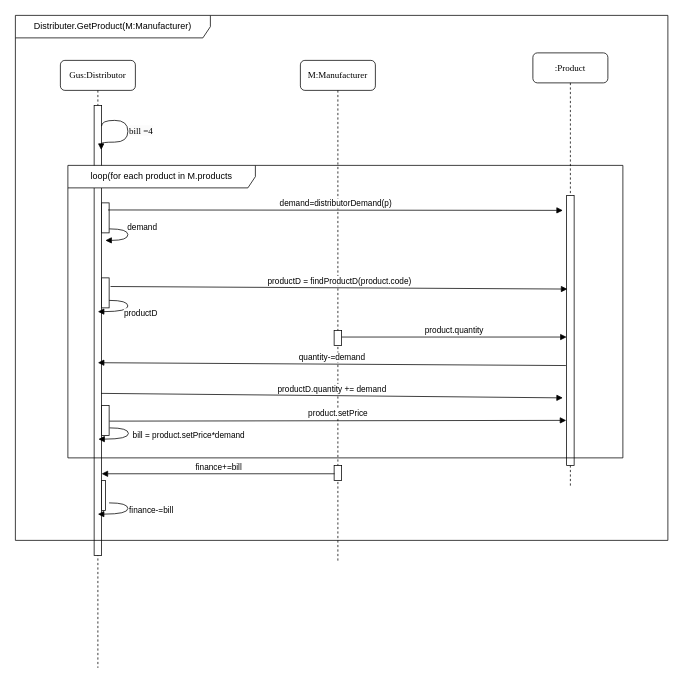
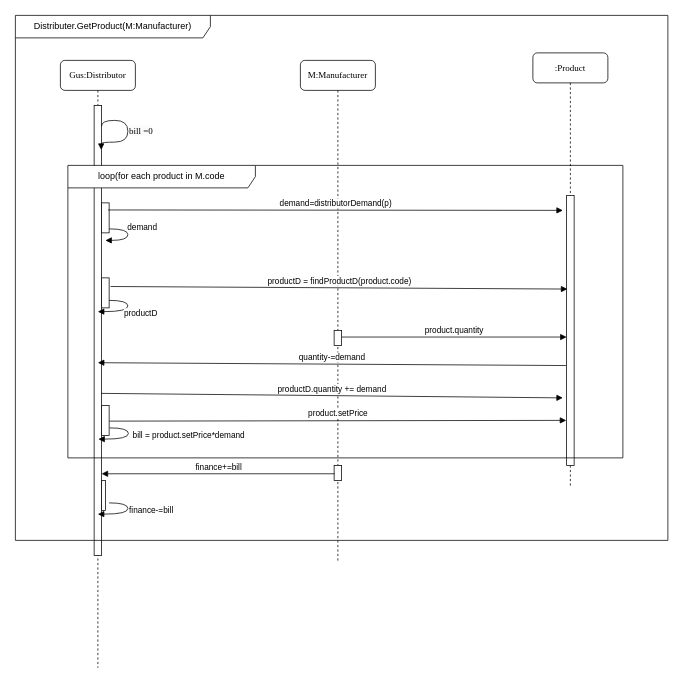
- <mxCell id="17" value="&lt;span style=&quot;color: rgb(0, 0, 0); font-family: Verdana; font-size: 12px; font-style: normal; font-variant-ligatures: normal; font-variant-caps: normal; font-weight: 400; letter-spacing: normal; orphans: 2; text-align: center; text-indent: 0px; text-transform: none; widows: 2; word-spacing: 0px; -webkit-text-stroke-width: 0px; background-color: rgb(251, 251, 251); text-decoration-thickness: initial; text-decoration-style: initial; text-decoration-color: initial; float: none; display: inline !important;&quot;&gt;bill =4&lt;br&gt;&lt;br&gt;&lt;/span&gt;" style="text;whiteSpace=wrap;html=1;" vertex="1" parent="1"><mxGeometry x="170" y="160" width="80" height="40" as="geometry" /></mxCell>
+ <mxCell id="17" value="&lt;span style=&quot;color: rgb(0, 0, 0); font-family: Verdana; font-size: 12px; font-style: normal; font-variant-ligatures: normal; font-variant-caps: normal; font-weight: 400; letter-spacing: normal; orphans: 2; text-align: center; text-indent: 0px; text-transform: none; widows: 2; word-spacing: 0px; -webkit-text-stroke-width: 0px; background-color: rgb(251, 251, 251); text-decoration-thickness: initial; text-decoration-style: initial; text-decoration-color: initial; float: none; display: inline !important;&quot;&gt;bill =0&lt;br&gt;&lt;br&gt;&lt;/span&gt;" style="text;whiteSpace=wrap;html=1;" vertex="1" parent="1"><mxGeometry x="170" y="160" width="80" height="40" as="geometry" /></mxCell>
- <mxCell id="16" value="loop(for each product in M.products" style="shape=umlFrame;whiteSpace=wrap;html=1;pointerEvents=0;width=250;height=30;" vertex="1" parent="1"><mxGeometry x="90" y="220" width="740" height="390" as="geometry" /></mxCell>
+ <mxCell id="16" value="loop(for each product in M.code" style="shape=umlFrame;whiteSpace=wrap;html=1;pointerEvents=0;width=250;height=30;" vertex="1" parent="1"><mxGeometry x="90" y="220" width="740" height="390" as="geometry" /></mxCell>
